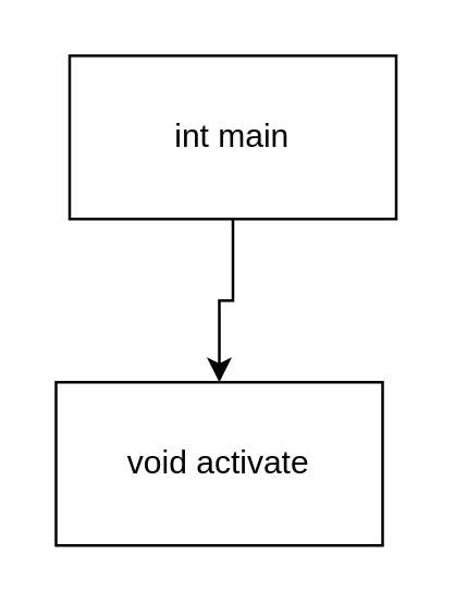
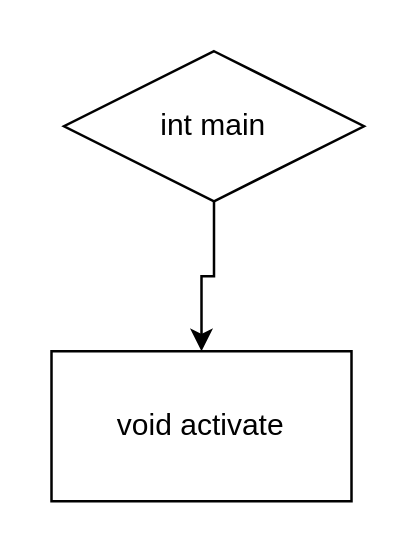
- <mxCell id="3" value="int main" style="rounded=0;whiteSpace=wrap;html=1;" vertex="1" parent="1"><mxGeometry x="25" y="20" width="120" height="60" as="geometry" /></mxCell>
+ <mxCell id="3" value="int main" style="rhombus;whiteSpace=wrap;html=1;" vertex="1" parent="1"><mxGeometry x="25" y="20" width="120" height="60" as="geometry" /></mxCell>
